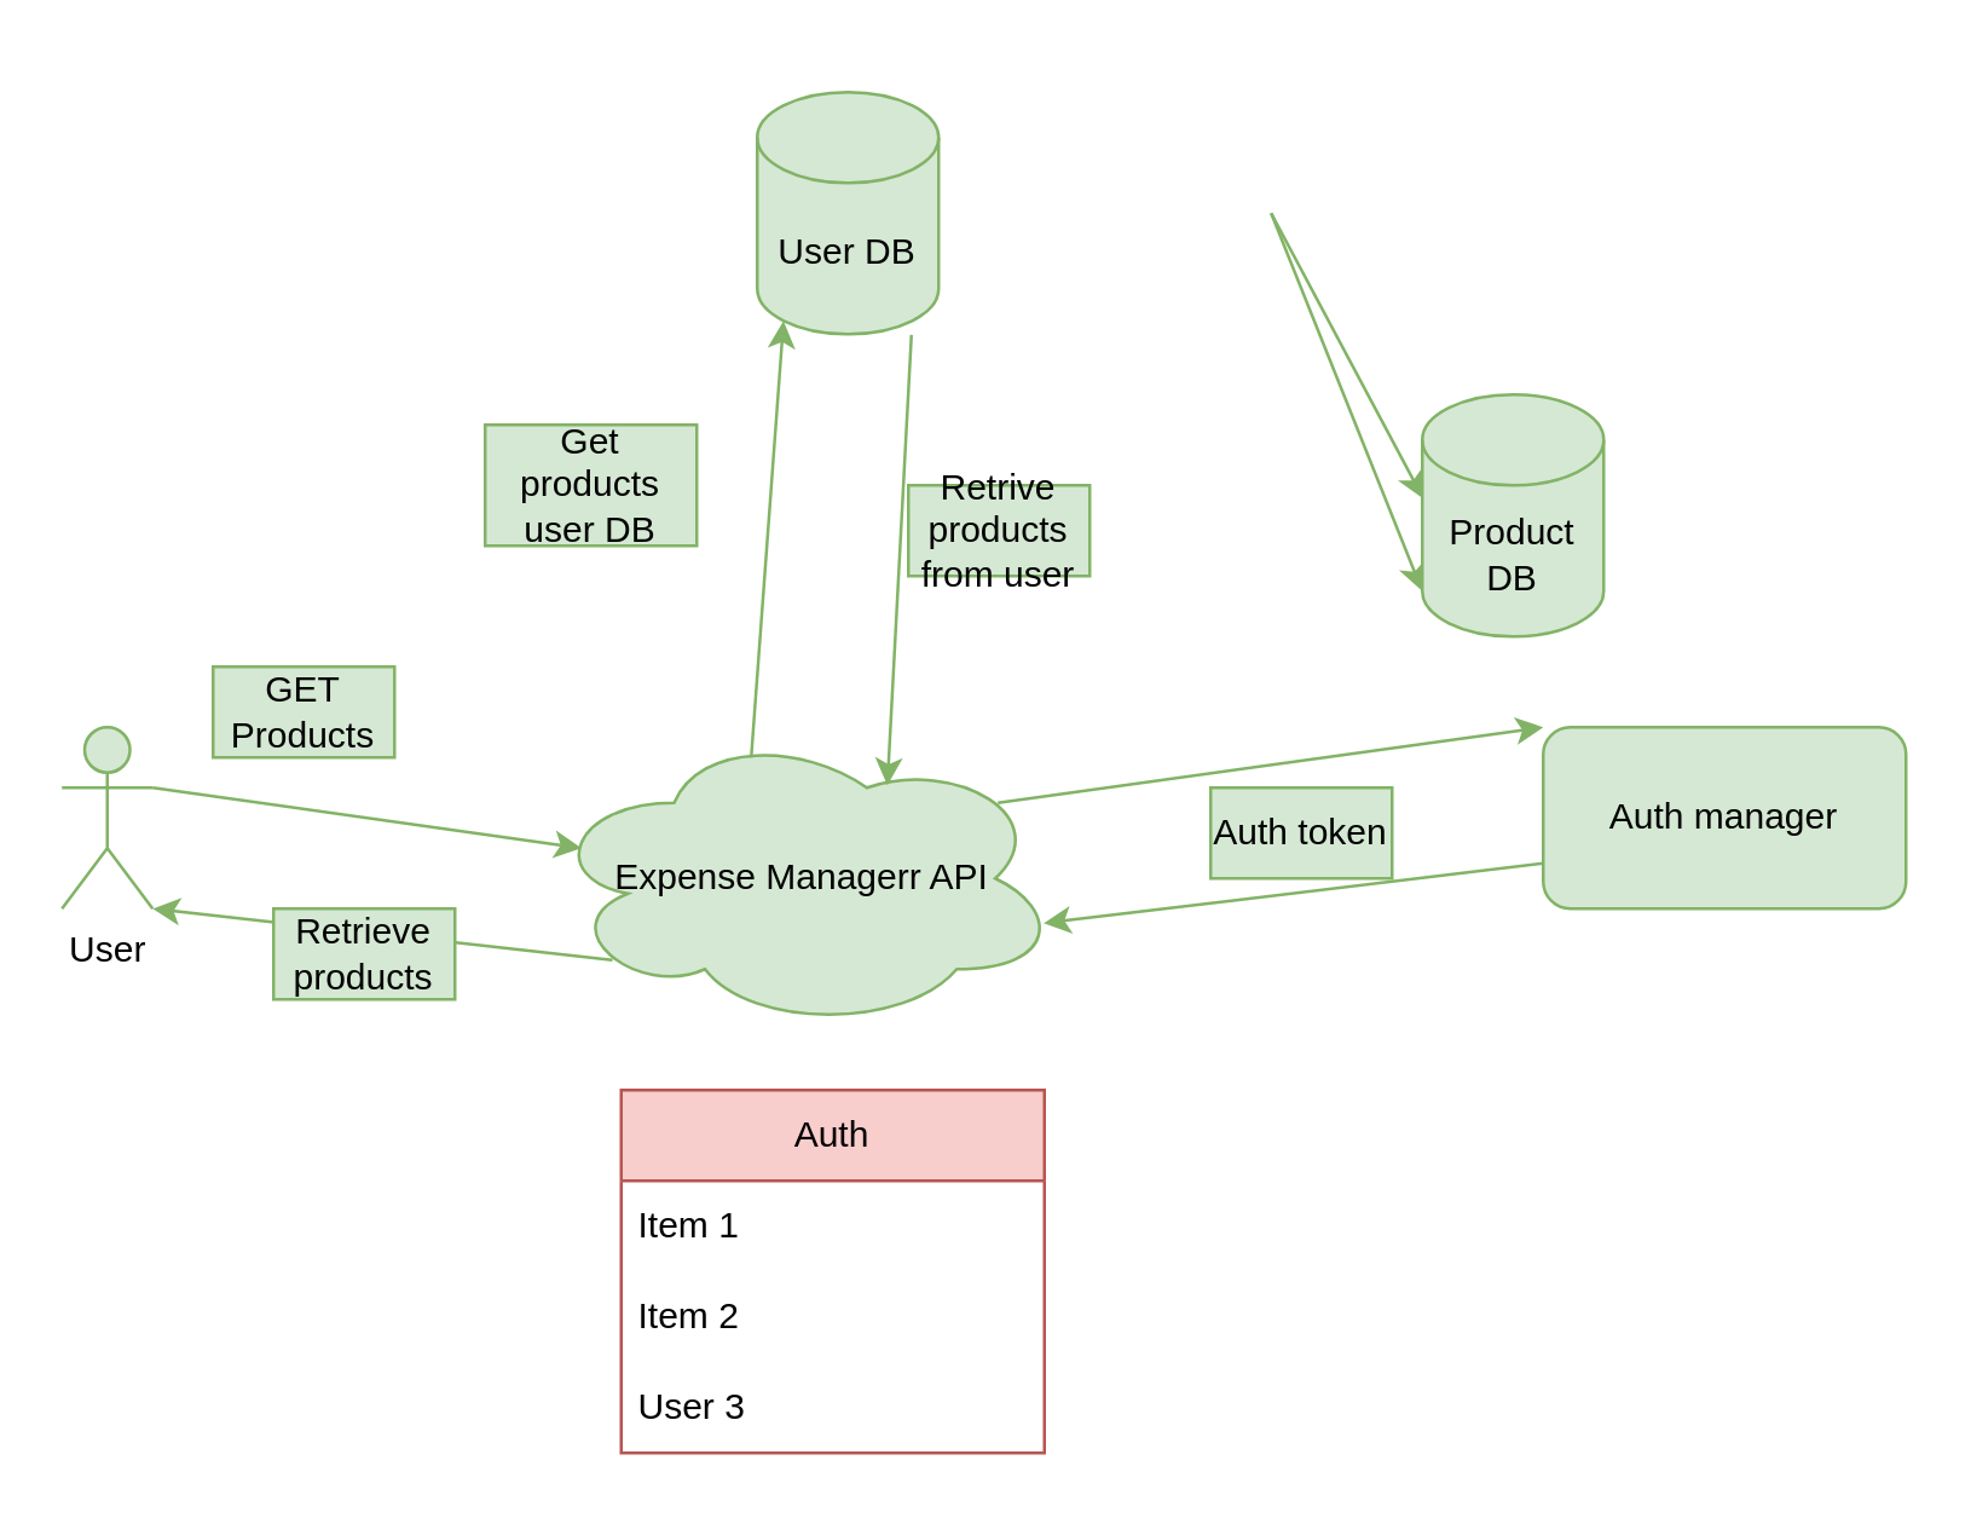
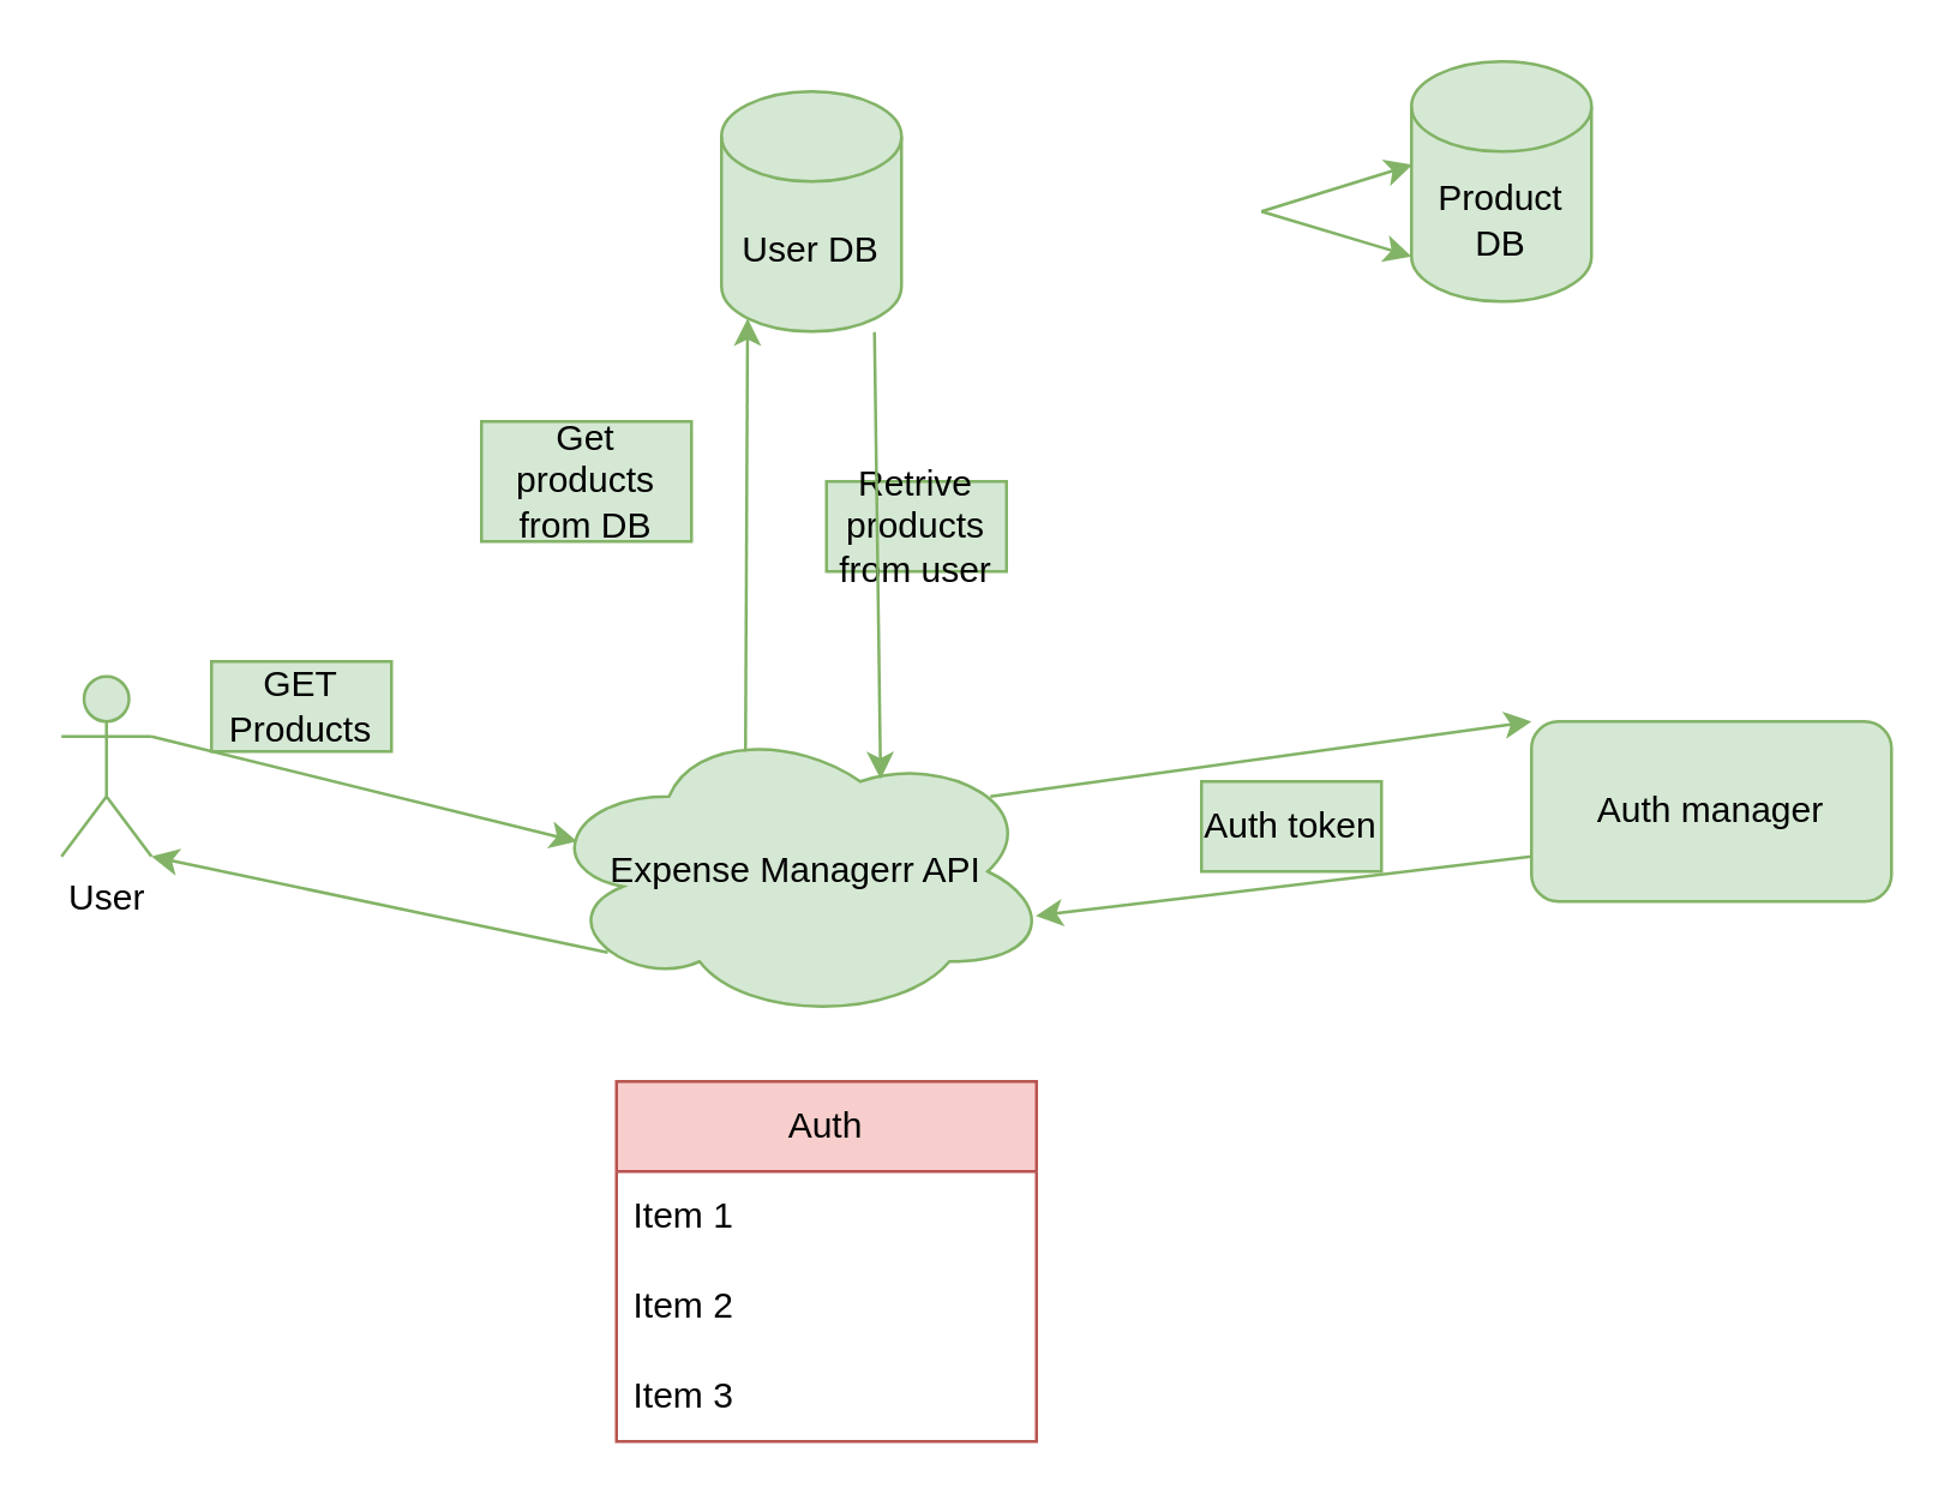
- <mxCell id="5" value="User DB" style="shape=cylinder3;whiteSpace=wrap;html=1;boundedLbl=1;backgroundOutline=1;size=15;fillColor=#d5e8d4;strokeColor=#82b366;" parent="1" vertex="1"><mxGeometry x="250" y="30" width="60" height="80" as="geometry" /></mxCell>
+ <mxCell id="5" value="User DB" style="shape=cylinder3;whiteSpace=wrap;html=1;boundedLbl=1;backgroundOutline=1;size=15;fillColor=#d5e8d4;strokeColor=#82b366;" parent="1" vertex="1"><mxGeometry x="240" y="30" width="60" height="80" as="geometry" /></mxCell>
- <mxCell id="19" value="Get products user DB" style="text;html=1;strokeColor=#82b366;fillColor=#d5e8d4;align=center;verticalAlign=middle;whiteSpace=wrap;rounded=0;" parent="1" vertex="1"><mxGeometry x="160" y="140" width="70" height="40" as="geometry" /></mxCell>
+ <mxCell id="19" value="Get products from DB" style="text;html=1;strokeColor=#82b366;fillColor=#d5e8d4;align=center;verticalAlign=middle;whiteSpace=wrap;rounded=0;" parent="1" vertex="1"><mxGeometry x="160" y="140" width="70" height="40" as="geometry" /></mxCell>
- <mxCell id="6" value="Product DB" style="shape=cylinder3;whiteSpace=wrap;html=1;boundedLbl=1;backgroundOutline=1;size=15;fillColor=#d5e8d4;strokeColor=#82b366;" parent="1" vertex="1"><mxGeometry x="470" y="130" width="60" height="80" as="geometry" /></mxCell>
+ <mxCell id="6" value="Product DB" style="shape=cylinder3;whiteSpace=wrap;html=1;boundedLbl=1;backgroundOutline=1;size=15;fillColor=#d5e8d4;strokeColor=#82b366;" parent="1" vertex="1"><mxGeometry x="470" y="20" width="60" height="80" as="geometry" /></mxCell>
- <mxCell id="15" value="Retrive products from user" style="text;html=1;strokeColor=#82b366;fillColor=#d5e8d4;align=center;verticalAlign=middle;whiteSpace=wrap;rounded=0;" parent="1" vertex="1"><mxGeometry x="300" y="160" width="60" height="30" as="geometry" /></mxCell>
+ <mxCell id="15" value="Retrive products from user" style="text;html=1;strokeColor=#82b366;fillColor=#d5e8d4;align=center;verticalAlign=middle;whiteSpace=wrap;rounded=0;" parent="1" vertex="1"><mxGeometry x="275" y="160" width="60" height="30" as="geometry" /></mxCell>
- <mxCell id="4" value="User" style="shape=umlActor;verticalLabelPosition=bottom;verticalAlign=top;html=1;outlineConnect=0;fillColor=#d5e8d4;strokeColor=#82b366;" parent="1" vertex="1"><mxGeometry x="20" y="240" width="30" height="60" as="geometry" /></mxCell>
+ <mxCell id="4" value="User" style="shape=umlActor;verticalLabelPosition=bottom;verticalAlign=top;html=1;outlineConnect=0;fillColor=#d5e8d4;strokeColor=#82b366;" parent="1" vertex="1"><mxGeometry x="20" y="225" width="30" height="60" as="geometry" /></mxCell>
- <mxCell id="17" value="Retrieve products" style="text;html=1;strokeColor=#82b366;fillColor=#d5e8d4;align=center;verticalAlign=middle;whiteSpace=wrap;rounded=0;" parent="1" vertex="1"><mxGeometry x="90" y="300" width="60" height="30" as="geometry" /></mxCell>
- <mxCell id="23" value="User 3" style="text;strokeColor=none;fillColor=none;align=left;verticalAlign=middle;spacingLeft=4;spacingRight=4;overflow=hidden;points=[[0,0.5],[1,0.5]];portConstraint=eastwest;rotatable=0;whiteSpace=wrap;html=1;" parent="20" vertex="1"><mxGeometry y="90" width="140" height="30" as="geometry" /></mxCell>
+ <mxCell id="23" value="Item 3" style="text;strokeColor=none;fillColor=none;align=left;verticalAlign=middle;spacingLeft=4;spacingRight=4;overflow=hidden;points=[[0,0.5],[1,0.5]];portConstraint=eastwest;rotatable=0;whiteSpace=wrap;html=1;" parent="20" vertex="1"><mxGeometry y="90" width="140" height="30" as="geometry" /></mxCell>
